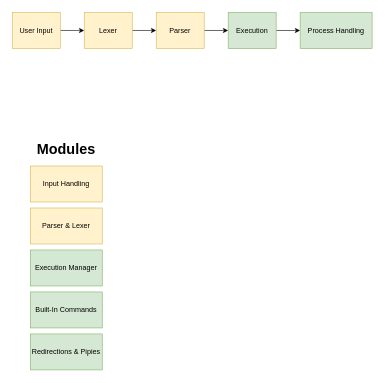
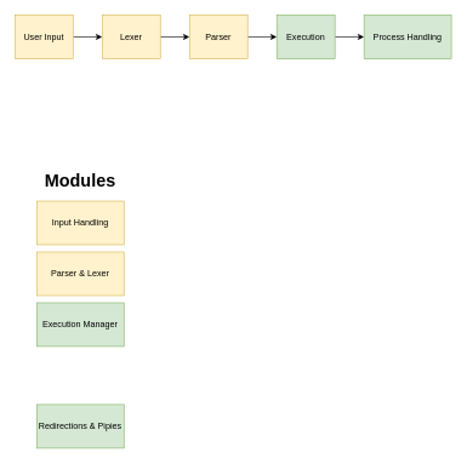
- <mxCell id="5" value="&lt;div&gt;Built-In Commands&lt;/div&gt;" style="rounded=0;whiteSpace=wrap;html=1;fillColor=#d5e8d4;strokeColor=#82b366;" vertex="1" parent="1"><mxGeometry x="50" y="486" width="120" height="60" as="geometry" /></mxCell>
